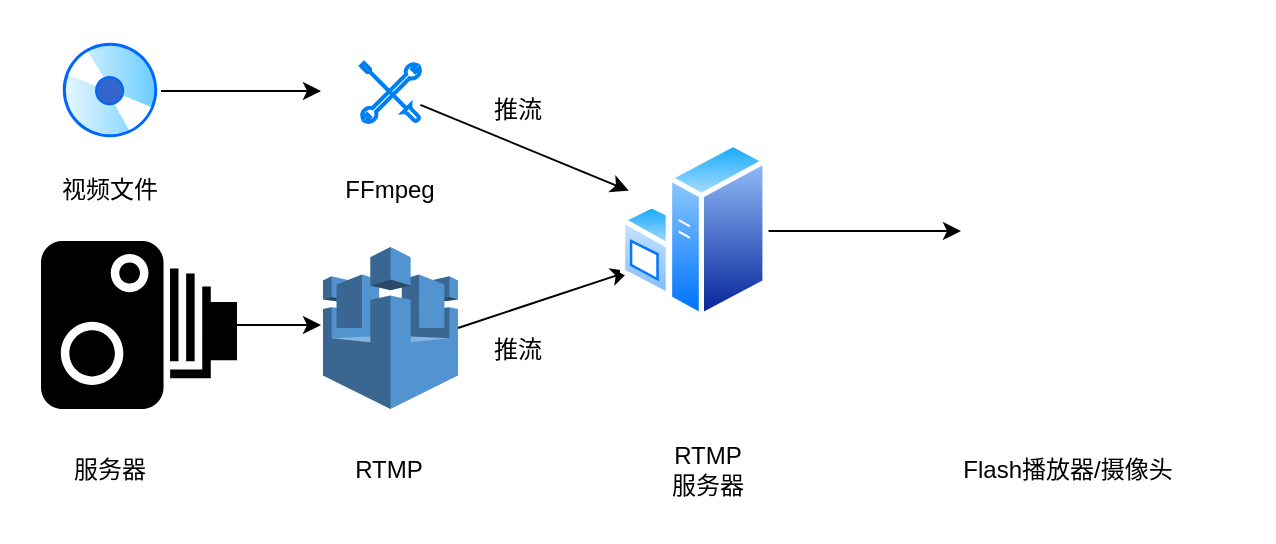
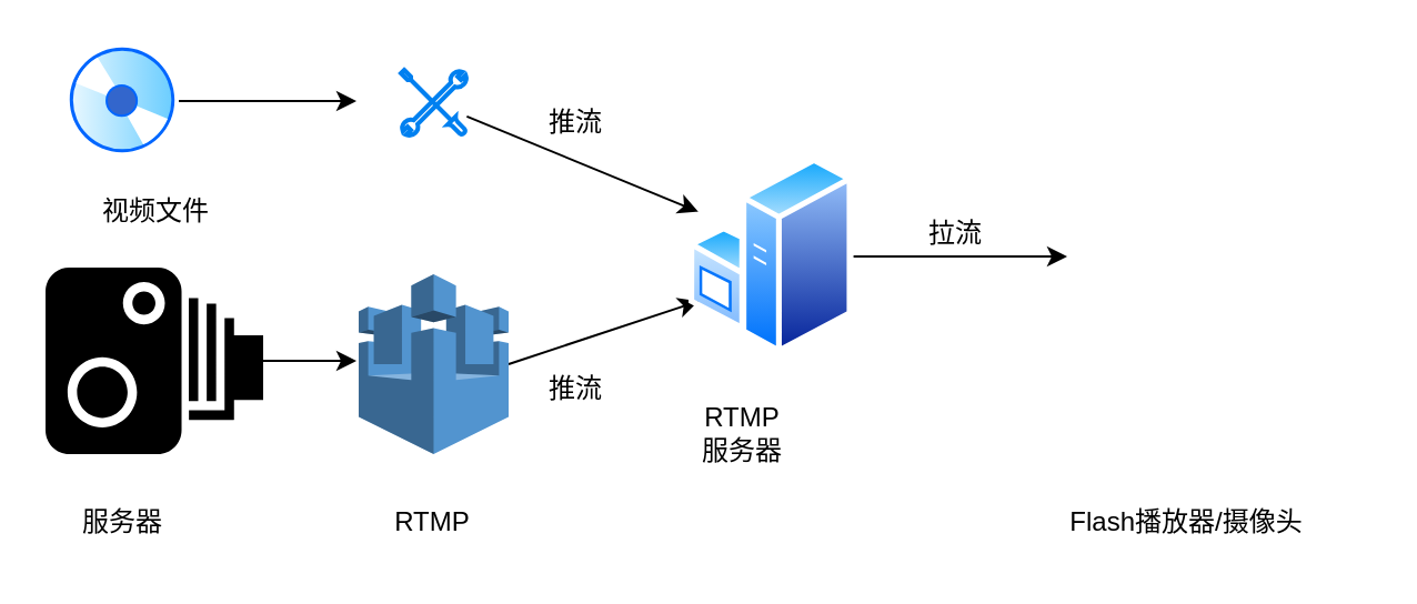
- <mxCell id="7" value="视频文件" style="text;html=1;strokeColor=none;fillColor=none;align=center;verticalAlign=middle;whiteSpace=wrap;rounded=0;" parent="1" vertex="1"><mxGeometry x="25" y="80" width="60" height="30" as="geometry" /></mxCell>
+ <mxCell id="7" value="视频文件" style="text;html=1;strokeColor=none;fillColor=none;align=center;verticalAlign=middle;whiteSpace=wrap;rounded=0;" parent="1" vertex="1"><mxGeometry x="40" y="80" width="60" height="30" as="geometry" /></mxCell>
- <mxCell id="10" value="FFmpeg" style="text;html=1;strokeColor=none;fillColor=none;align=center;verticalAlign=middle;whiteSpace=wrap;rounded=0;" parent="1" vertex="1"><mxGeometry x="164.85" y="80" width="60" height="30" as="geometry" /></mxCell>
+ <mxCell id="20" value="拉流" style="text;html=1;strokeColor=none;fillColor=none;align=center;verticalAlign=middle;whiteSpace=wrap;rounded=0;" vertex="1" parent="1"><mxGeometry x="400" y="90" width="60" height="30" as="geometry" /></mxCell>
- <mxCell id="18" value="RTMP &lt;br&gt;服务器" style="text;html=1;strokeColor=none;fillColor=none;align=center;verticalAlign=middle;whiteSpace=wrap;rounded=0;" parent="1" vertex="1"><mxGeometry x="324" y="220" width="60" height="30" as="geometry" /></mxCell>
+ <mxCell id="18" value="RTMP &lt;br&gt;服务器" style="text;html=1;strokeColor=none;fillColor=none;align=center;verticalAlign=middle;whiteSpace=wrap;rounded=0;" parent="1" vertex="1"><mxGeometry x="304" y="180" width="60" height="30" as="geometry" /></mxCell>
